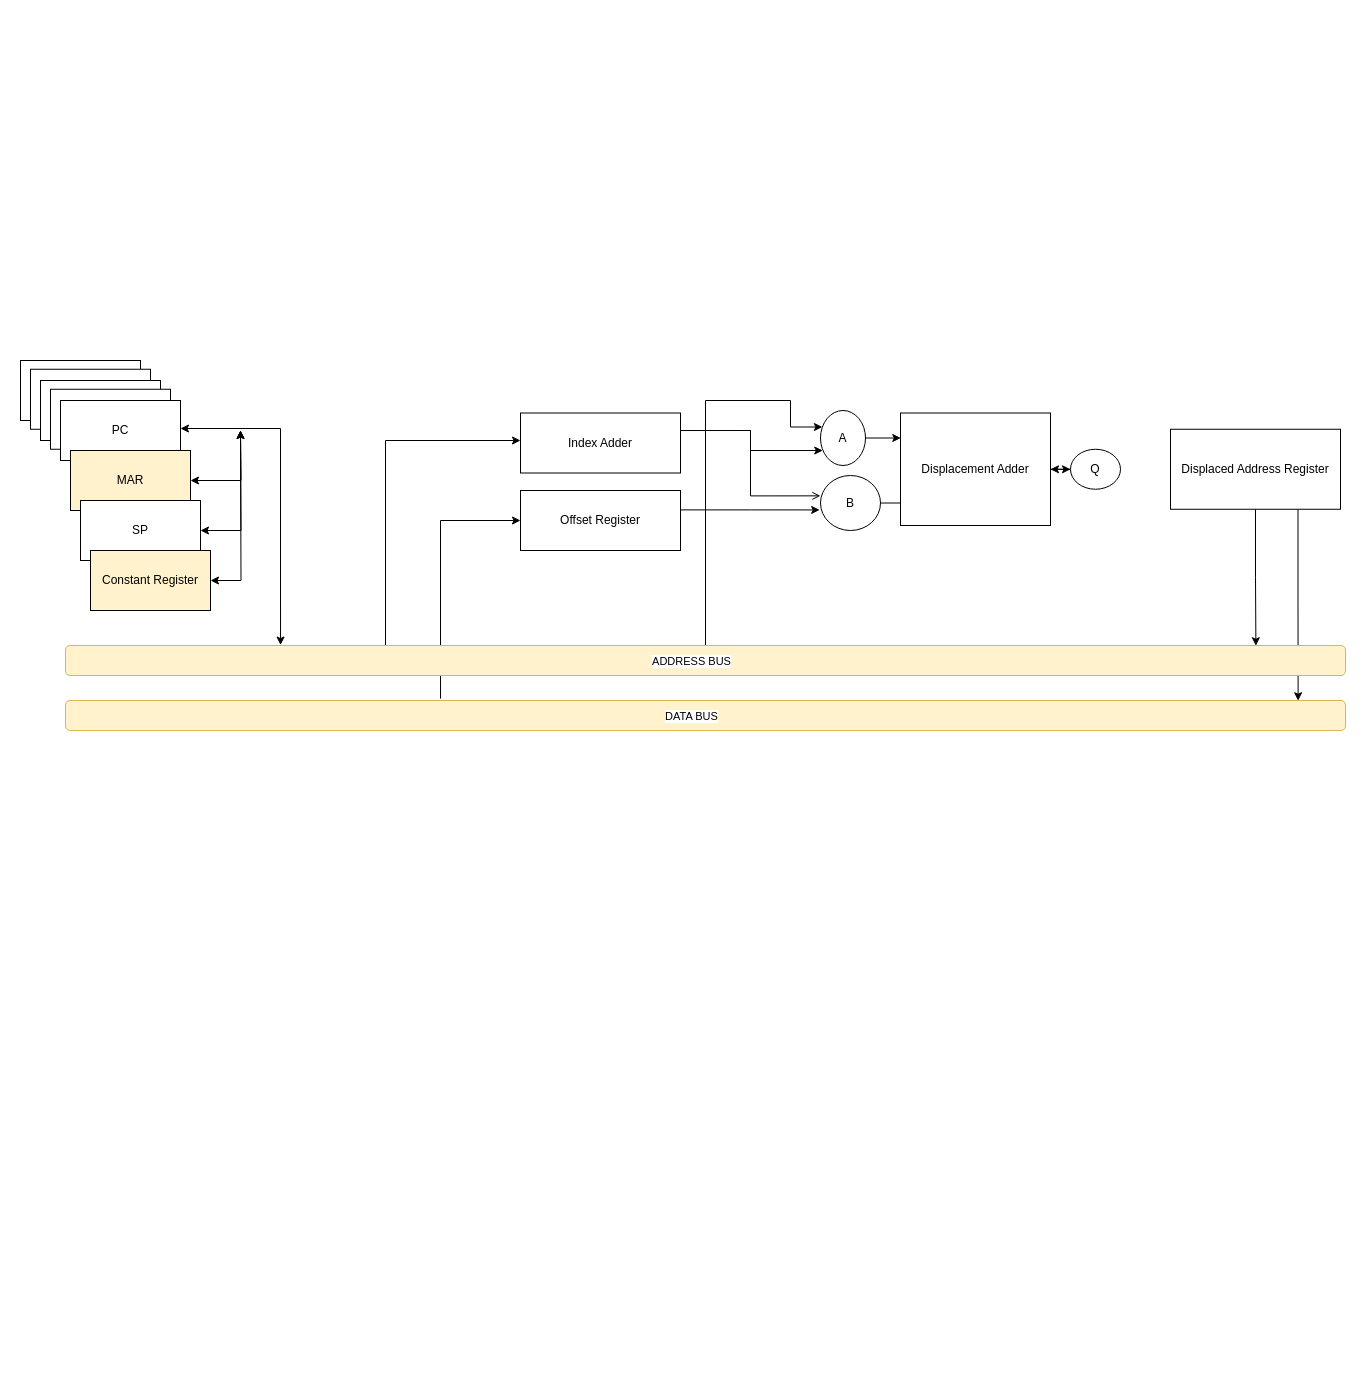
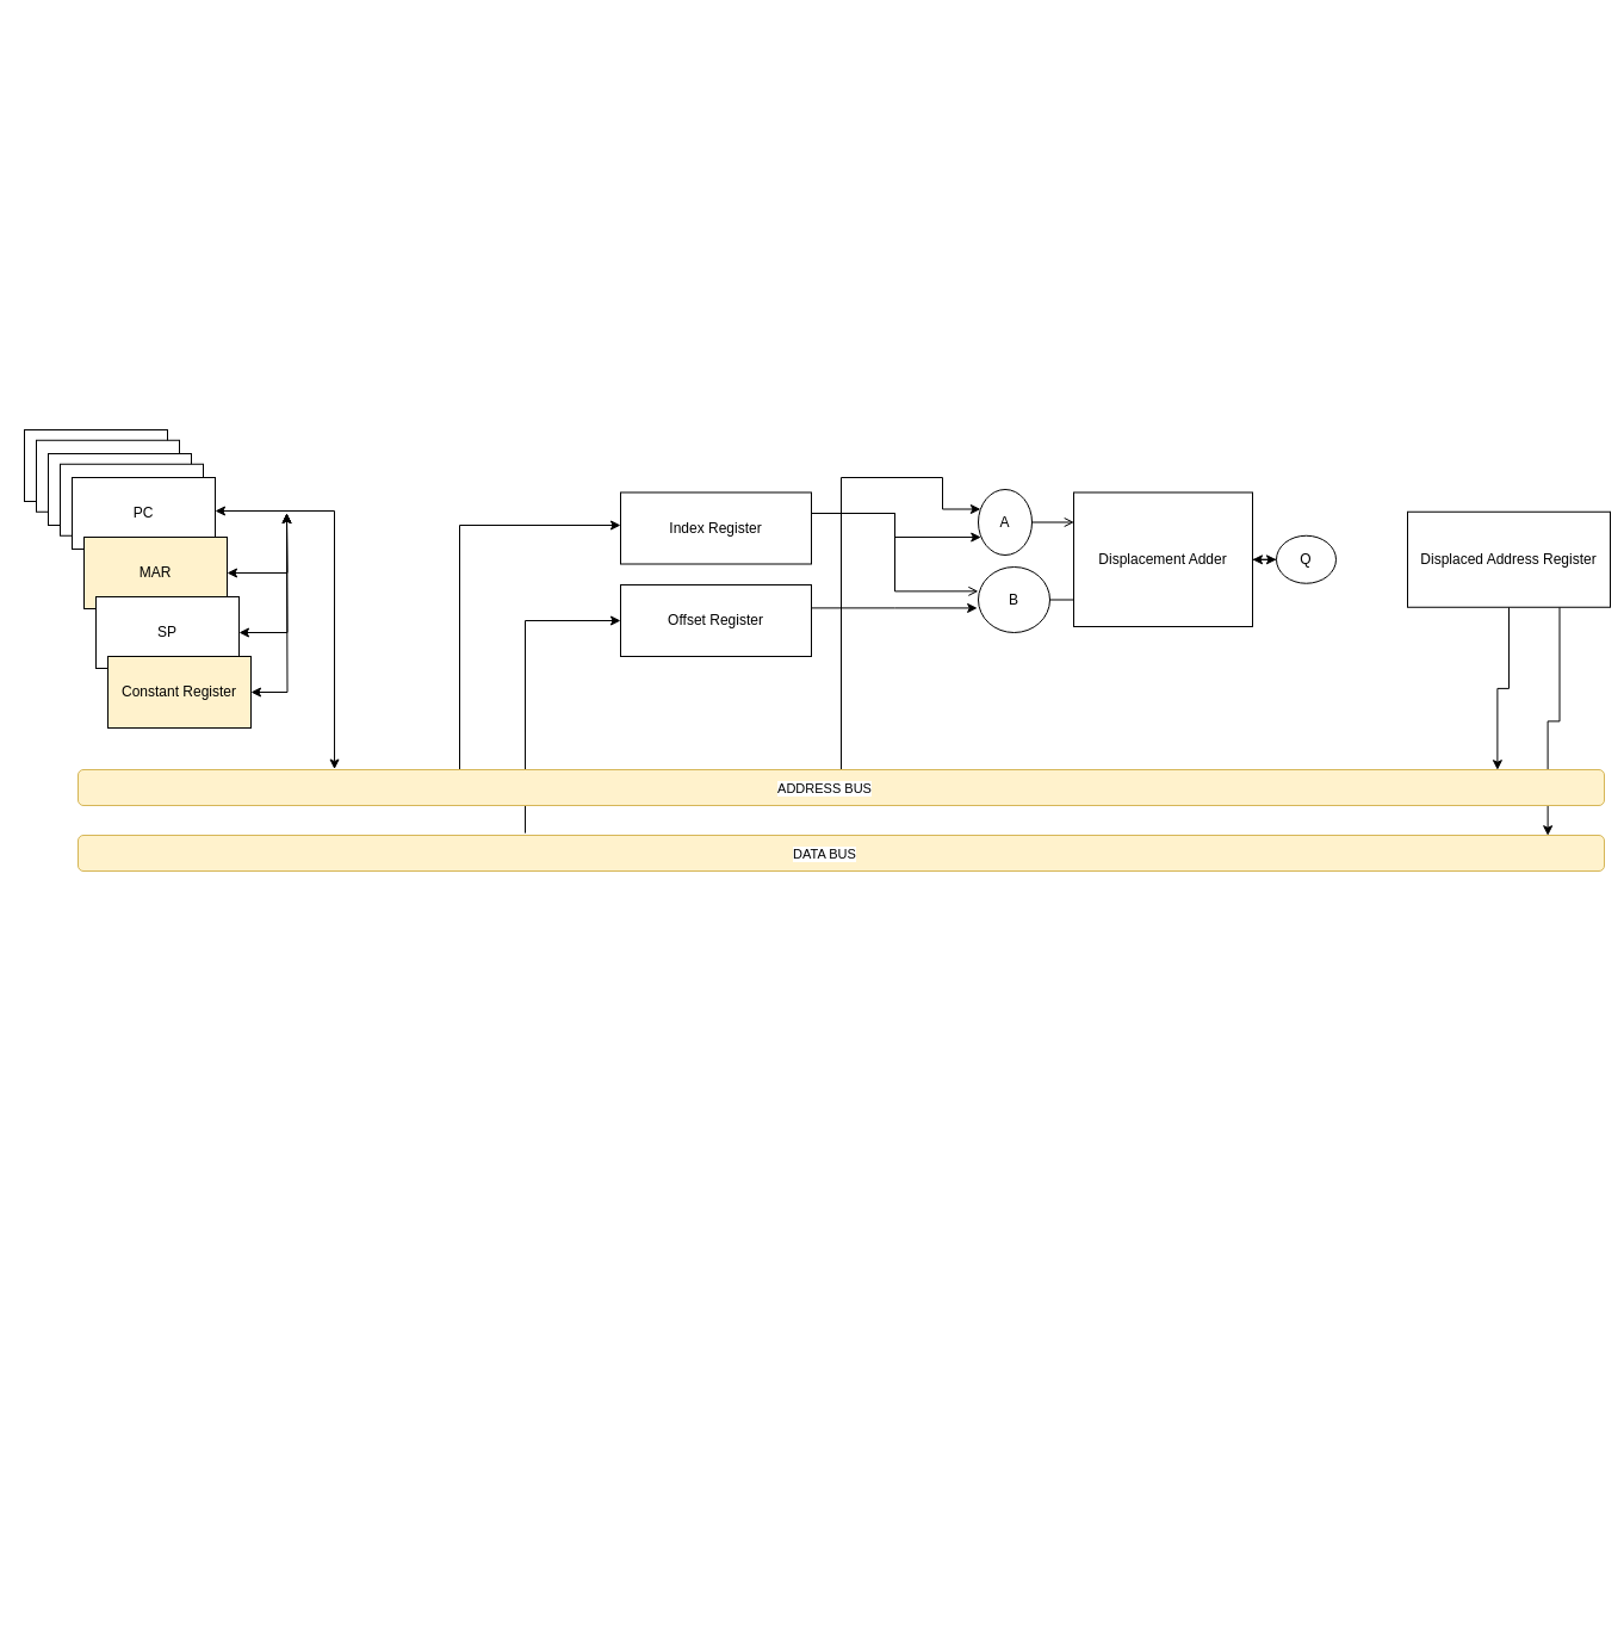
- <mxCell id="21" style="edgeStyle=orthogonalEdgeStyle;rounded=0;orthogonalLoop=1;jettySize=auto;html=1;exitX=1;exitY=0.5;exitDx=0;exitDy=0;entryX=0.002;entryY=0.224;entryDx=0;entryDy=0;entryPerimeter=0;" edge="1" parent="1" source="22" target="18"><mxGeometry relative="1" as="geometry" /></mxCell>
+ <mxCell id="21" style="edgeStyle=orthogonalEdgeStyle;rounded=0;orthogonalLoop=1;jettySize=auto;html=1;exitX=1;exitY=0.5;exitDx=0;exitDy=0;entryX=0.002;entryY=0.224;entryDx=0;entryDy=0;entryPerimeter=0;endArrow=open;" edge="1" parent="1" source="22" target="18"><mxGeometry relative="1" as="geometry" /></mxCell>
- <mxCell id="14" value="Index Adder" style="rounded=0;whiteSpace=wrap;html=1;" vertex="1" parent="1"><mxGeometry x="520" y="412.5" width="160" height="60" as="geometry" /></mxCell>
+ <mxCell id="14" value="Index Register" style="rounded=0;whiteSpace=wrap;html=1;" vertex="1" parent="1"><mxGeometry x="520" y="412.5" width="160" height="60" as="geometry" /></mxCell>
- <mxCell id="32" value="Displaced Address Register" style="rounded=0;whiteSpace=wrap;html=1;" vertex="1" parent="1"><mxGeometry x="1170" y="428.75" width="170" height="80" as="geometry" /></mxCell>
+ <mxCell id="32" value="Displaced Address Register" style="rounded=0;whiteSpace=wrap;html=1;" vertex="1" parent="1"><mxGeometry x="1180" y="428.75" width="170" height="80" as="geometry" /></mxCell>
